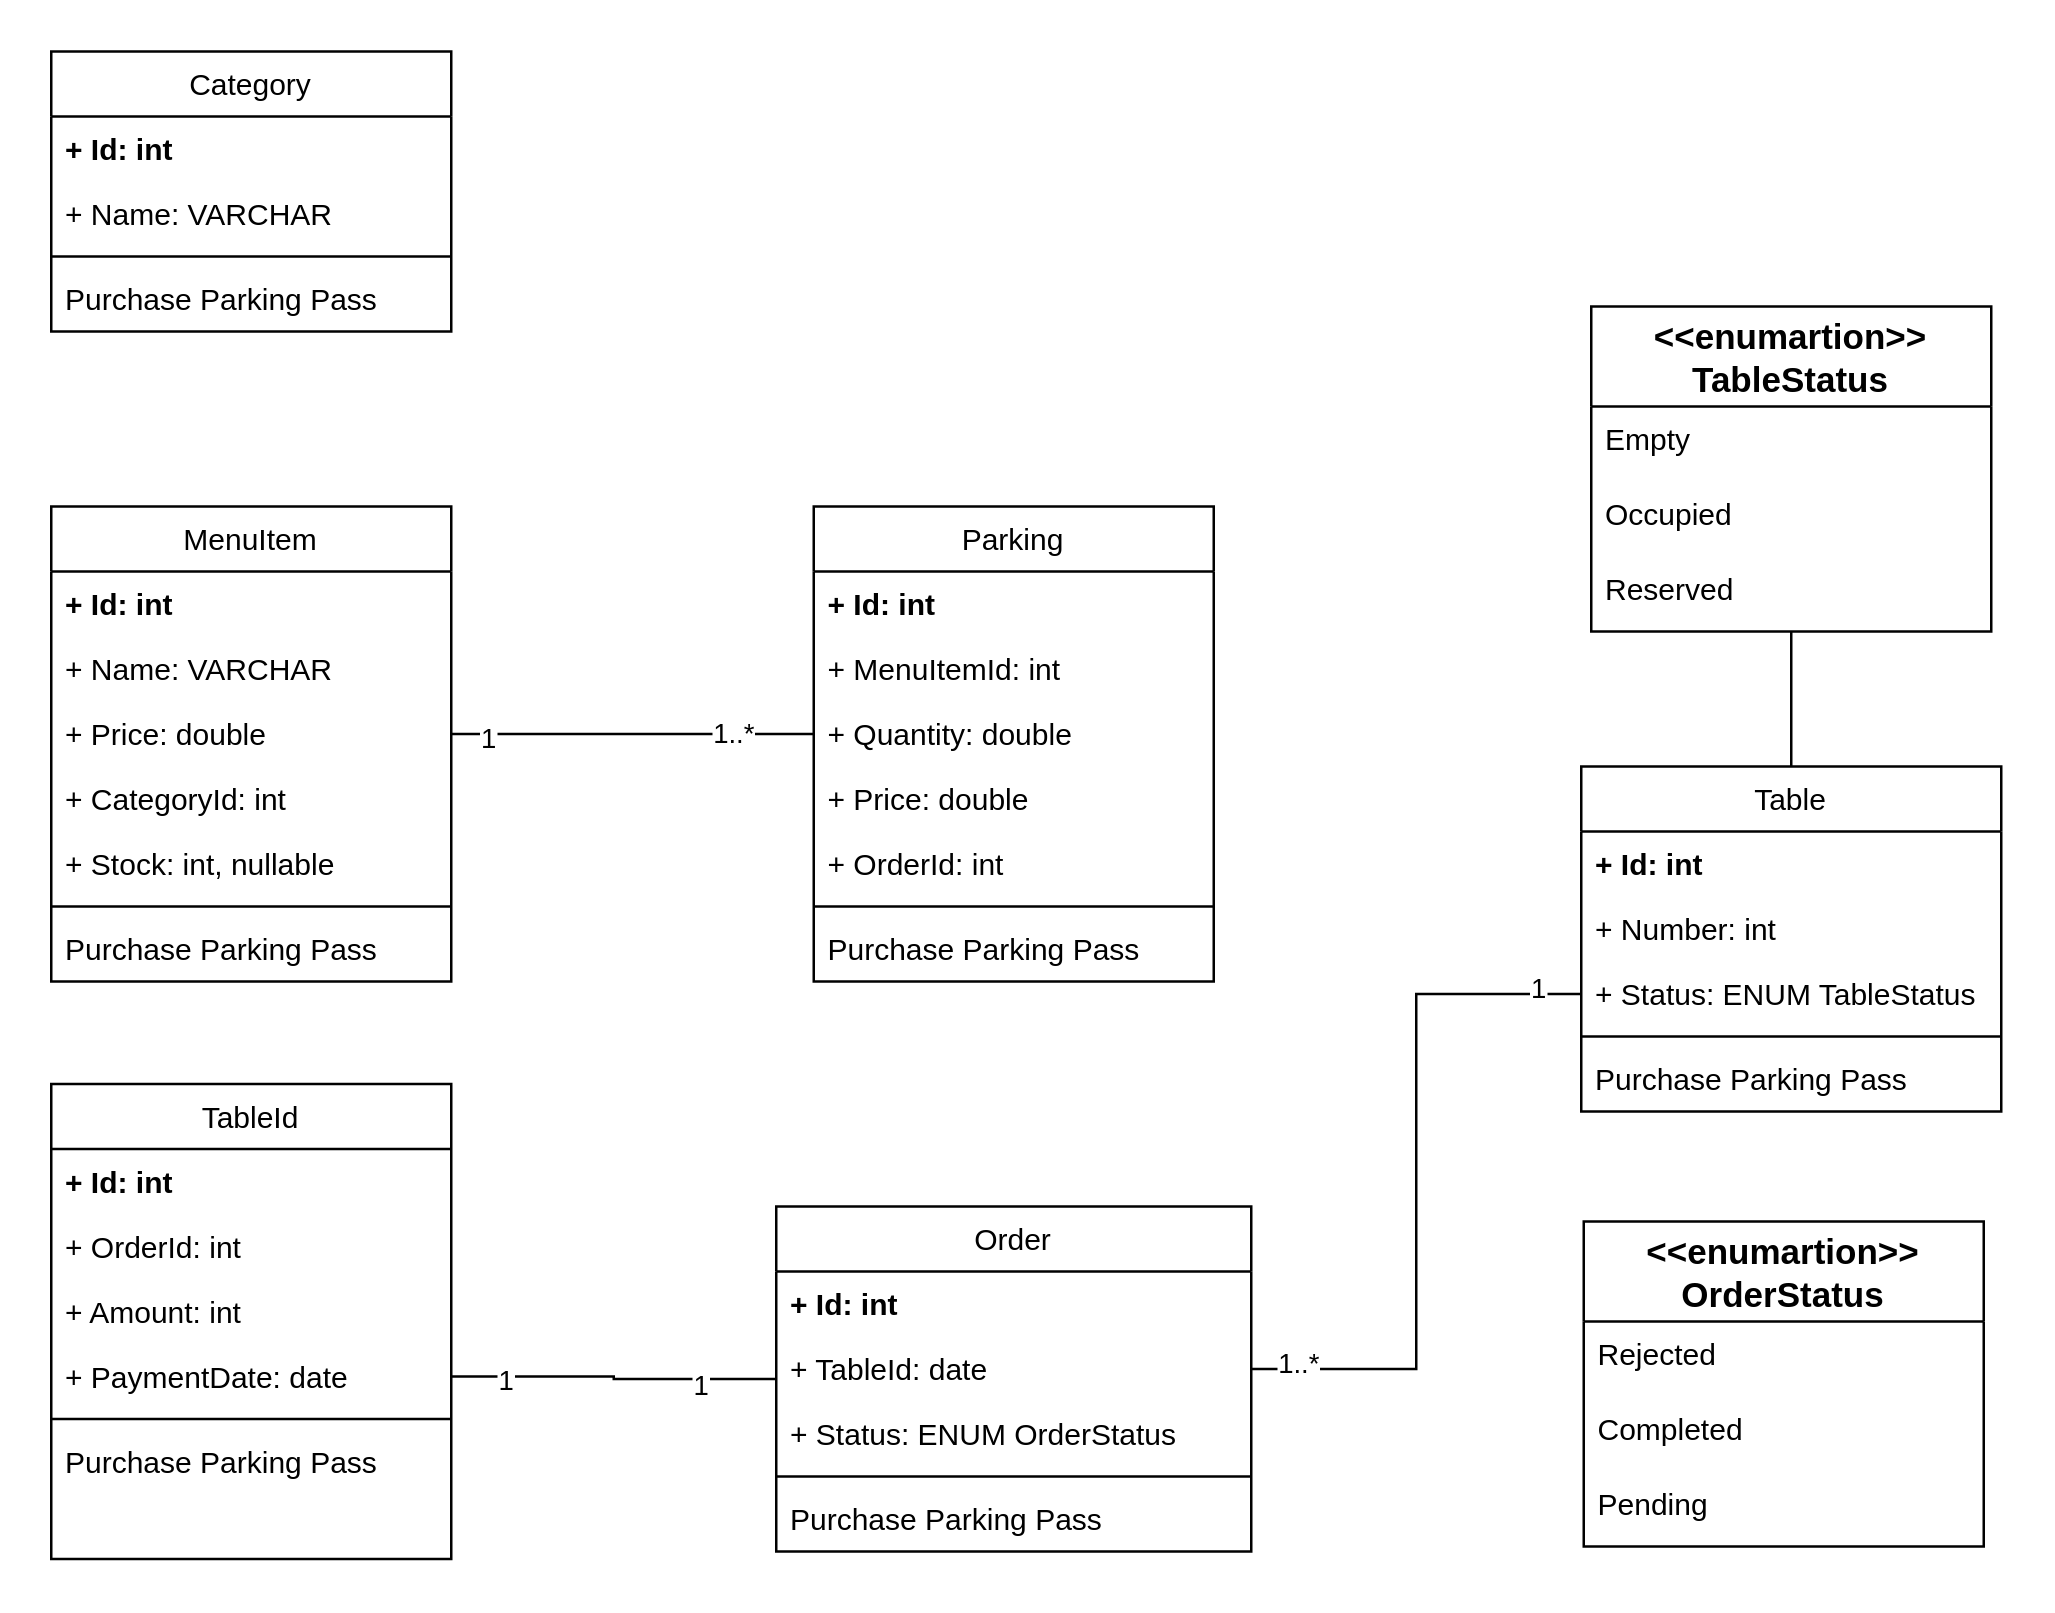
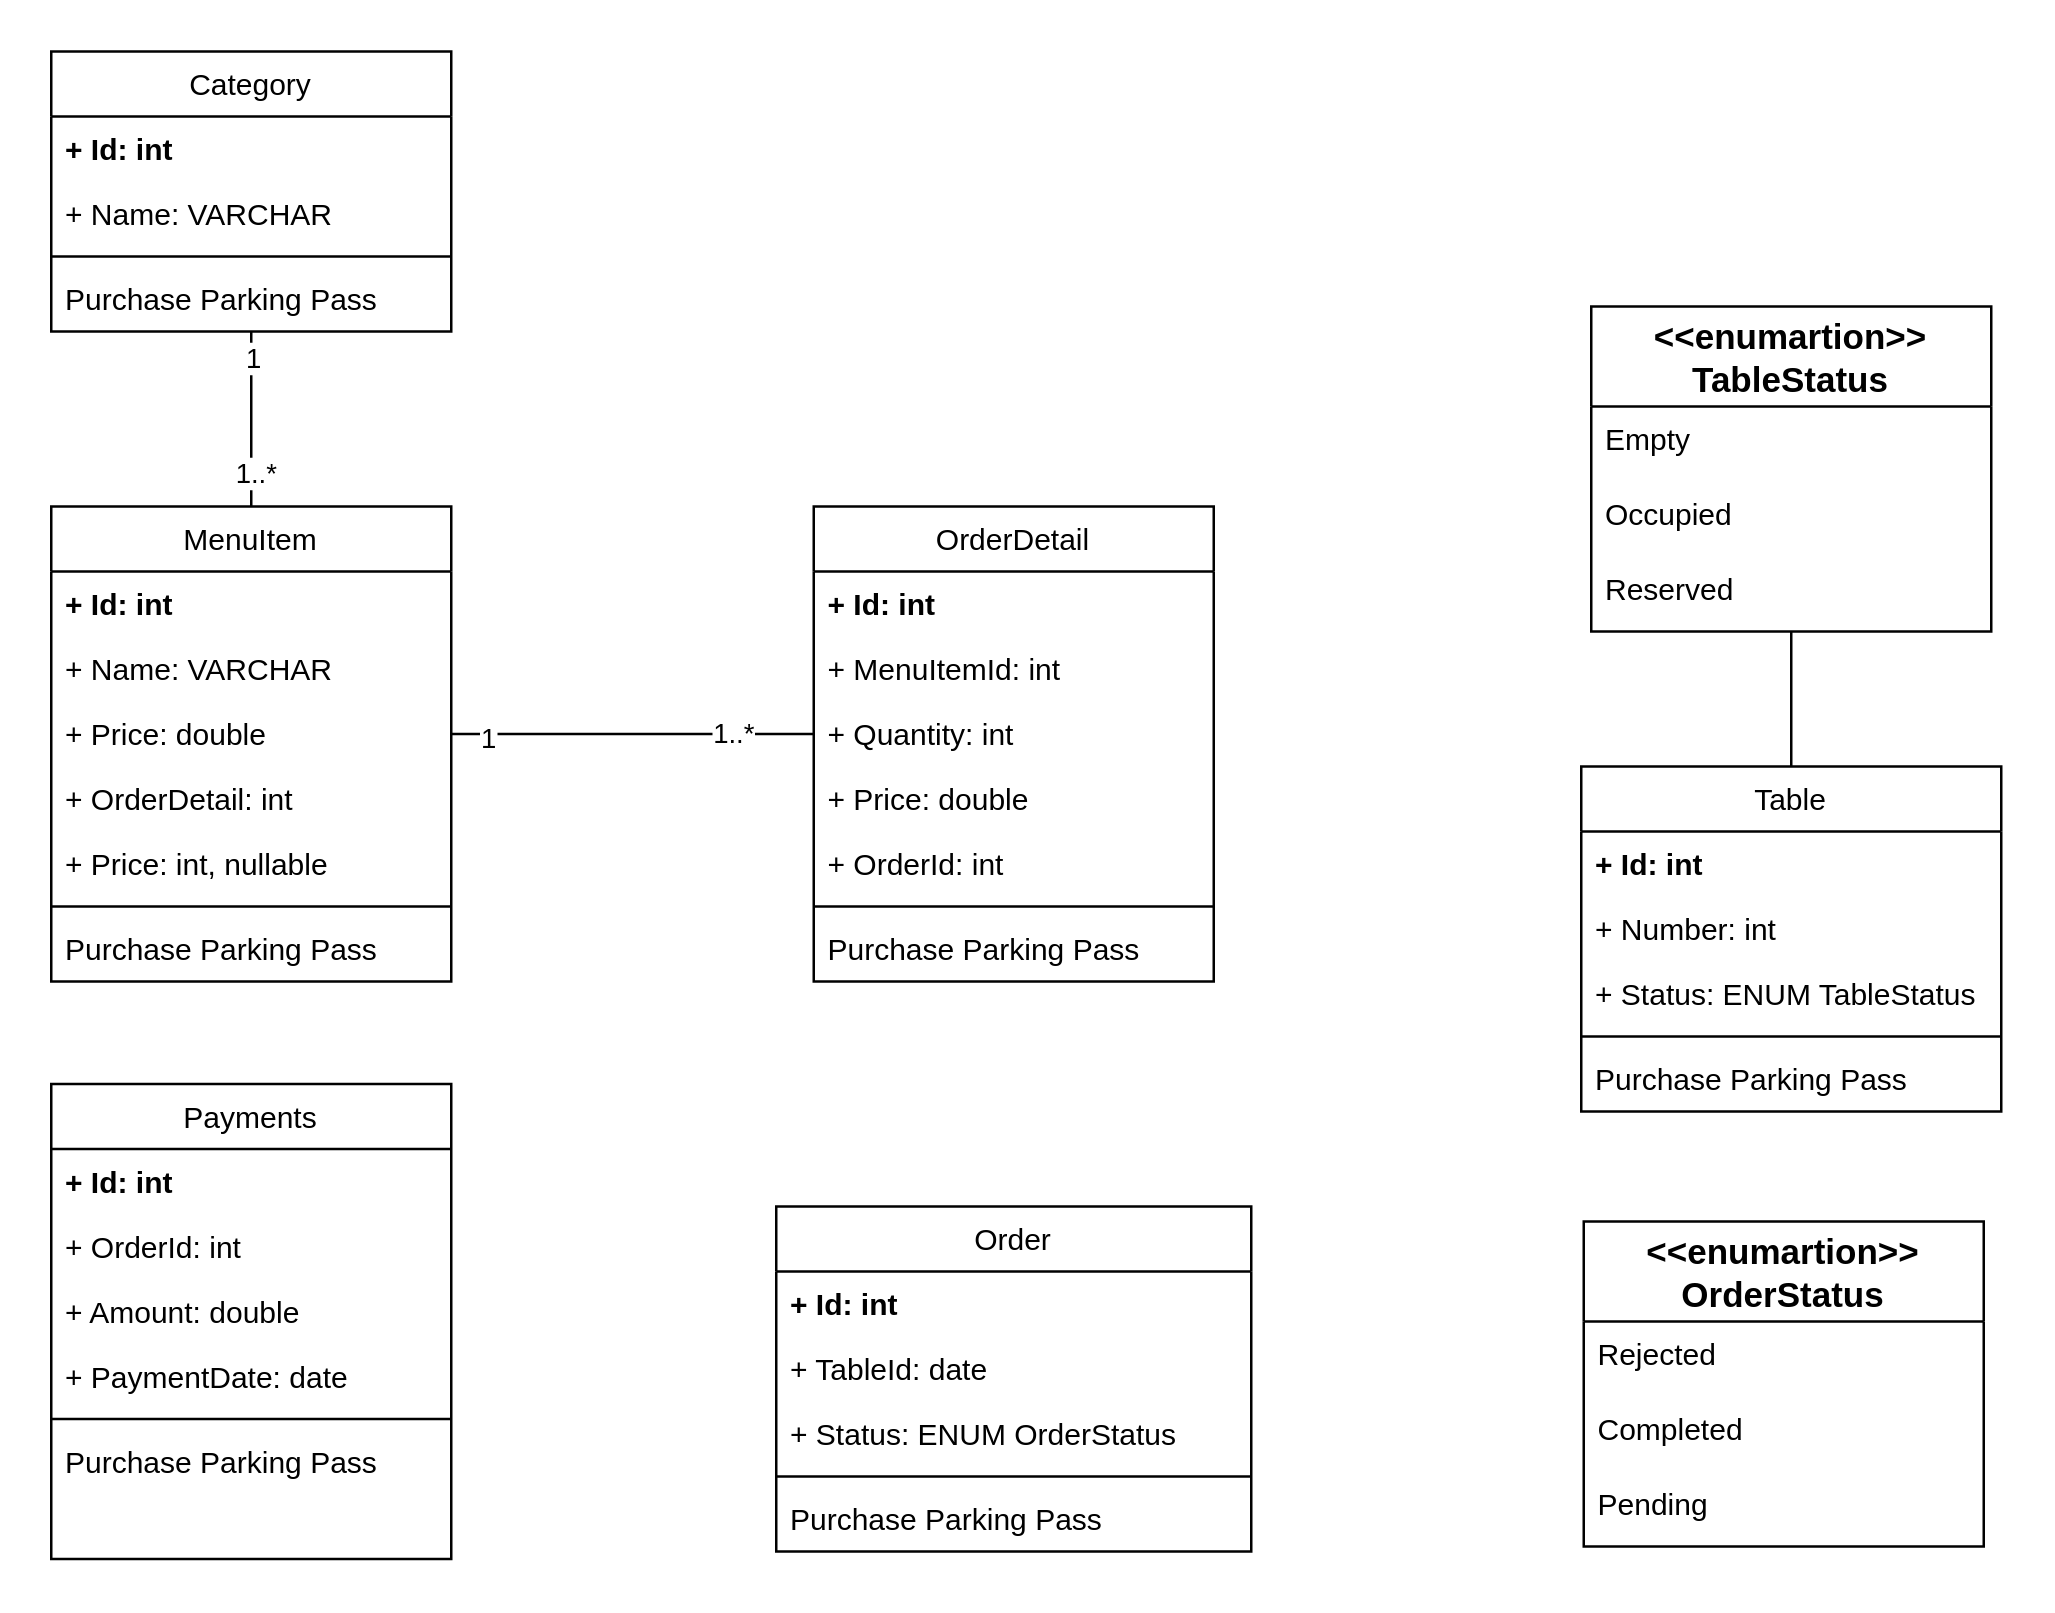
+ <mxCell id="10" style="edgeStyle=orthogonalEdgeStyle;rounded=0;orthogonalLoop=1;jettySize=auto;html=1;entryX=0.5;entryY=0;entryDx=0;entryDy=0;endArrow=none;endFill=0;" parent="1" source="13" target="2" edge="1"><mxGeometry relative="1" as="geometry" /></mxCell>
+ <mxCell id="11" value="1" style="edgeLabel;html=1;align=center;verticalAlign=middle;resizable=0;points=[];" parent="10" connectable="0" vertex="1"><mxGeometry x="0.131" relative="1" as="geometry"><mxPoint y="-30" as="offset" /></mxGeometry></mxCell>
+ <mxCell id="12" value="1..*" style="edgeLabel;html=1;align=center;verticalAlign=middle;resizable=0;points=[];" parent="10" connectable="0" vertex="1"><mxGeometry x="0.605" y="1" relative="1" as="geometry"><mxPoint as="offset" /></mxGeometry></mxCell>
- <mxCell id="42" value="Parking" style="swimlane;fontStyle=0;align=center;verticalAlign=top;childLayout=stackLayout;horizontal=1;startSize=26;horizontalStack=0;resizeParent=1;resizeLast=0;collapsible=1;marginBottom=0;rounded=0;shadow=0;strokeWidth=1;" parent="1" vertex="1"><mxGeometry x="325" y="202" width="160" height="190" as="geometry"><mxRectangle x="230" y="140" width="160" height="26" as="alternateBounds" /></mxGeometry></mxCell>
+ <mxCell id="42" value="OrderDetail" style="swimlane;fontStyle=0;align=center;verticalAlign=top;childLayout=stackLayout;horizontal=1;startSize=26;horizontalStack=0;resizeParent=1;resizeLast=0;collapsible=1;marginBottom=0;rounded=0;shadow=0;strokeWidth=1;" parent="1" vertex="1"><mxGeometry x="325" y="202" width="160" height="190" as="geometry"><mxRectangle x="230" y="140" width="160" height="26" as="alternateBounds" /></mxGeometry></mxCell>
- <mxCell id="45" value="+ Quantity: double" style="text;align=left;verticalAlign=top;spacingLeft=4;spacingRight=4;overflow=hidden;rotatable=0;points=[[0,0.5],[1,0.5]];portConstraint=eastwest;rounded=0;shadow=0;html=0;" parent="42" vertex="1"><mxGeometry y="78" width="160" height="26" as="geometry" /></mxCell>
+ <mxCell id="45" value="+ Quantity: int" style="text;align=left;verticalAlign=top;spacingLeft=4;spacingRight=4;overflow=hidden;rotatable=0;points=[[0,0.5],[1,0.5]];portConstraint=eastwest;rounded=0;shadow=0;html=0;" parent="42" vertex="1"><mxGeometry y="78" width="160" height="26" as="geometry" /></mxCell>
- <mxCell id="6" value="+ CategoryId: int" style="text;align=left;verticalAlign=top;spacingLeft=4;spacingRight=4;overflow=hidden;rotatable=0;points=[[0,0.5],[1,0.5]];portConstraint=eastwest;rounded=0;shadow=0;html=0;" parent="2" vertex="1"><mxGeometry y="104" width="160" height="26" as="geometry" /></mxCell>
+ <mxCell id="6" value="+ OrderDetail: int" style="text;align=left;verticalAlign=top;spacingLeft=4;spacingRight=4;overflow=hidden;rotatable=0;points=[[0,0.5],[1,0.5]];portConstraint=eastwest;rounded=0;shadow=0;html=0;" parent="2" vertex="1"><mxGeometry y="104" width="160" height="26" as="geometry" /></mxCell>
- <mxCell id="7" value="+ Stock: int, nullable" style="text;align=left;verticalAlign=top;spacingLeft=4;spacingRight=4;overflow=hidden;rotatable=0;points=[[0,0.5],[1,0.5]];portConstraint=eastwest;rounded=0;shadow=0;html=0;" parent="2" vertex="1"><mxGeometry y="130" width="160" height="26" as="geometry" /></mxCell>
+ <mxCell id="7" value="+ Price: int, nullable" style="text;align=left;verticalAlign=top;spacingLeft=4;spacingRight=4;overflow=hidden;rotatable=0;points=[[0,0.5],[1,0.5]];portConstraint=eastwest;rounded=0;shadow=0;html=0;" parent="2" vertex="1"><mxGeometry y="130" width="160" height="26" as="geometry" /></mxCell>
- <mxCell id="50" value="TableId" style="swimlane;fontStyle=0;align=center;verticalAlign=top;childLayout=stackLayout;horizontal=1;startSize=26;horizontalStack=0;resizeParent=1;resizeLast=0;collapsible=1;marginBottom=0;rounded=0;shadow=0;strokeWidth=1;" parent="1" vertex="1"><mxGeometry x="20" y="433" width="160" height="190" as="geometry"><mxRectangle x="230" y="140" width="160" height="26" as="alternateBounds" /></mxGeometry></mxCell>
+ <mxCell id="50" value="Payments" style="swimlane;fontStyle=0;align=center;verticalAlign=top;childLayout=stackLayout;horizontal=1;startSize=26;horizontalStack=0;resizeParent=1;resizeLast=0;collapsible=1;marginBottom=0;rounded=0;shadow=0;strokeWidth=1;" parent="1" vertex="1"><mxGeometry x="20" y="433" width="160" height="190" as="geometry"><mxRectangle x="230" y="140" width="160" height="26" as="alternateBounds" /></mxGeometry></mxCell>
- <mxCell id="60" style="edgeStyle=orthogonalEdgeStyle;rounded=0;orthogonalLoop=1;jettySize=auto;html=1;entryX=0;entryY=0.5;entryDx=0;entryDy=0;endArrow=none;endFill=0;" parent="1" source="34" target="21" edge="1"><mxGeometry relative="1" as="geometry" /></mxCell>
- <mxCell id="61" value="1" style="edgeLabel;html=1;align=center;verticalAlign=middle;resizable=0;points=[];" parent="60" connectable="0" vertex="1"><mxGeometry x="0.874" y="3" relative="1" as="geometry"><mxPoint as="offset" /></mxGeometry></mxCell>
- <mxCell id="62" value="1..*" style="edgeLabel;html=1;align=center;verticalAlign=middle;resizable=0;points=[];" parent="60" connectable="0" vertex="1"><mxGeometry x="-0.873" y="3" relative="1" as="geometry"><mxPoint as="offset" /></mxGeometry></mxCell>
- <mxCell id="53" value="+ Amount: int" style="text;align=left;verticalAlign=top;spacingLeft=4;spacingRight=4;overflow=hidden;rotatable=0;points=[[0,0.5],[1,0.5]];portConstraint=eastwest;rounded=0;shadow=0;html=0;" parent="50" vertex="1"><mxGeometry y="78" width="160" height="26" as="geometry" /></mxCell>
+ <mxCell id="53" value="+ Amount: double" style="text;align=left;verticalAlign=top;spacingLeft=4;spacingRight=4;overflow=hidden;rotatable=0;points=[[0,0.5],[1,0.5]];portConstraint=eastwest;rounded=0;shadow=0;html=0;" parent="50" vertex="1"><mxGeometry y="78" width="160" height="26" as="geometry" /></mxCell>
- <mxCell id="29" style="edgeStyle=orthogonalEdgeStyle;rounded=0;orthogonalLoop=1;jettySize=auto;html=1;entryX=1;entryY=0.5;entryDx=0;entryDy=0;endArrow=none;endFill=0;" parent="1" source="32" target="54" edge="1"><mxGeometry relative="1" as="geometry" /></mxCell>
- <mxCell id="30" value="1" style="edgeLabel;html=1;align=center;verticalAlign=middle;resizable=0;points=[];" parent="29" connectable="0" vertex="1"><mxGeometry x="0.689" y="1" relative="1" as="geometry"><mxPoint x="1" as="offset" /></mxGeometry></mxCell>
- <mxCell id="31" value="1" style="edgeLabel;html=1;align=center;verticalAlign=middle;resizable=0;points=[];" parent="29" connectable="0" vertex="1"><mxGeometry x="-0.528" y="2" relative="1" as="geometry"><mxPoint as="offset" /></mxGeometry></mxCell>
